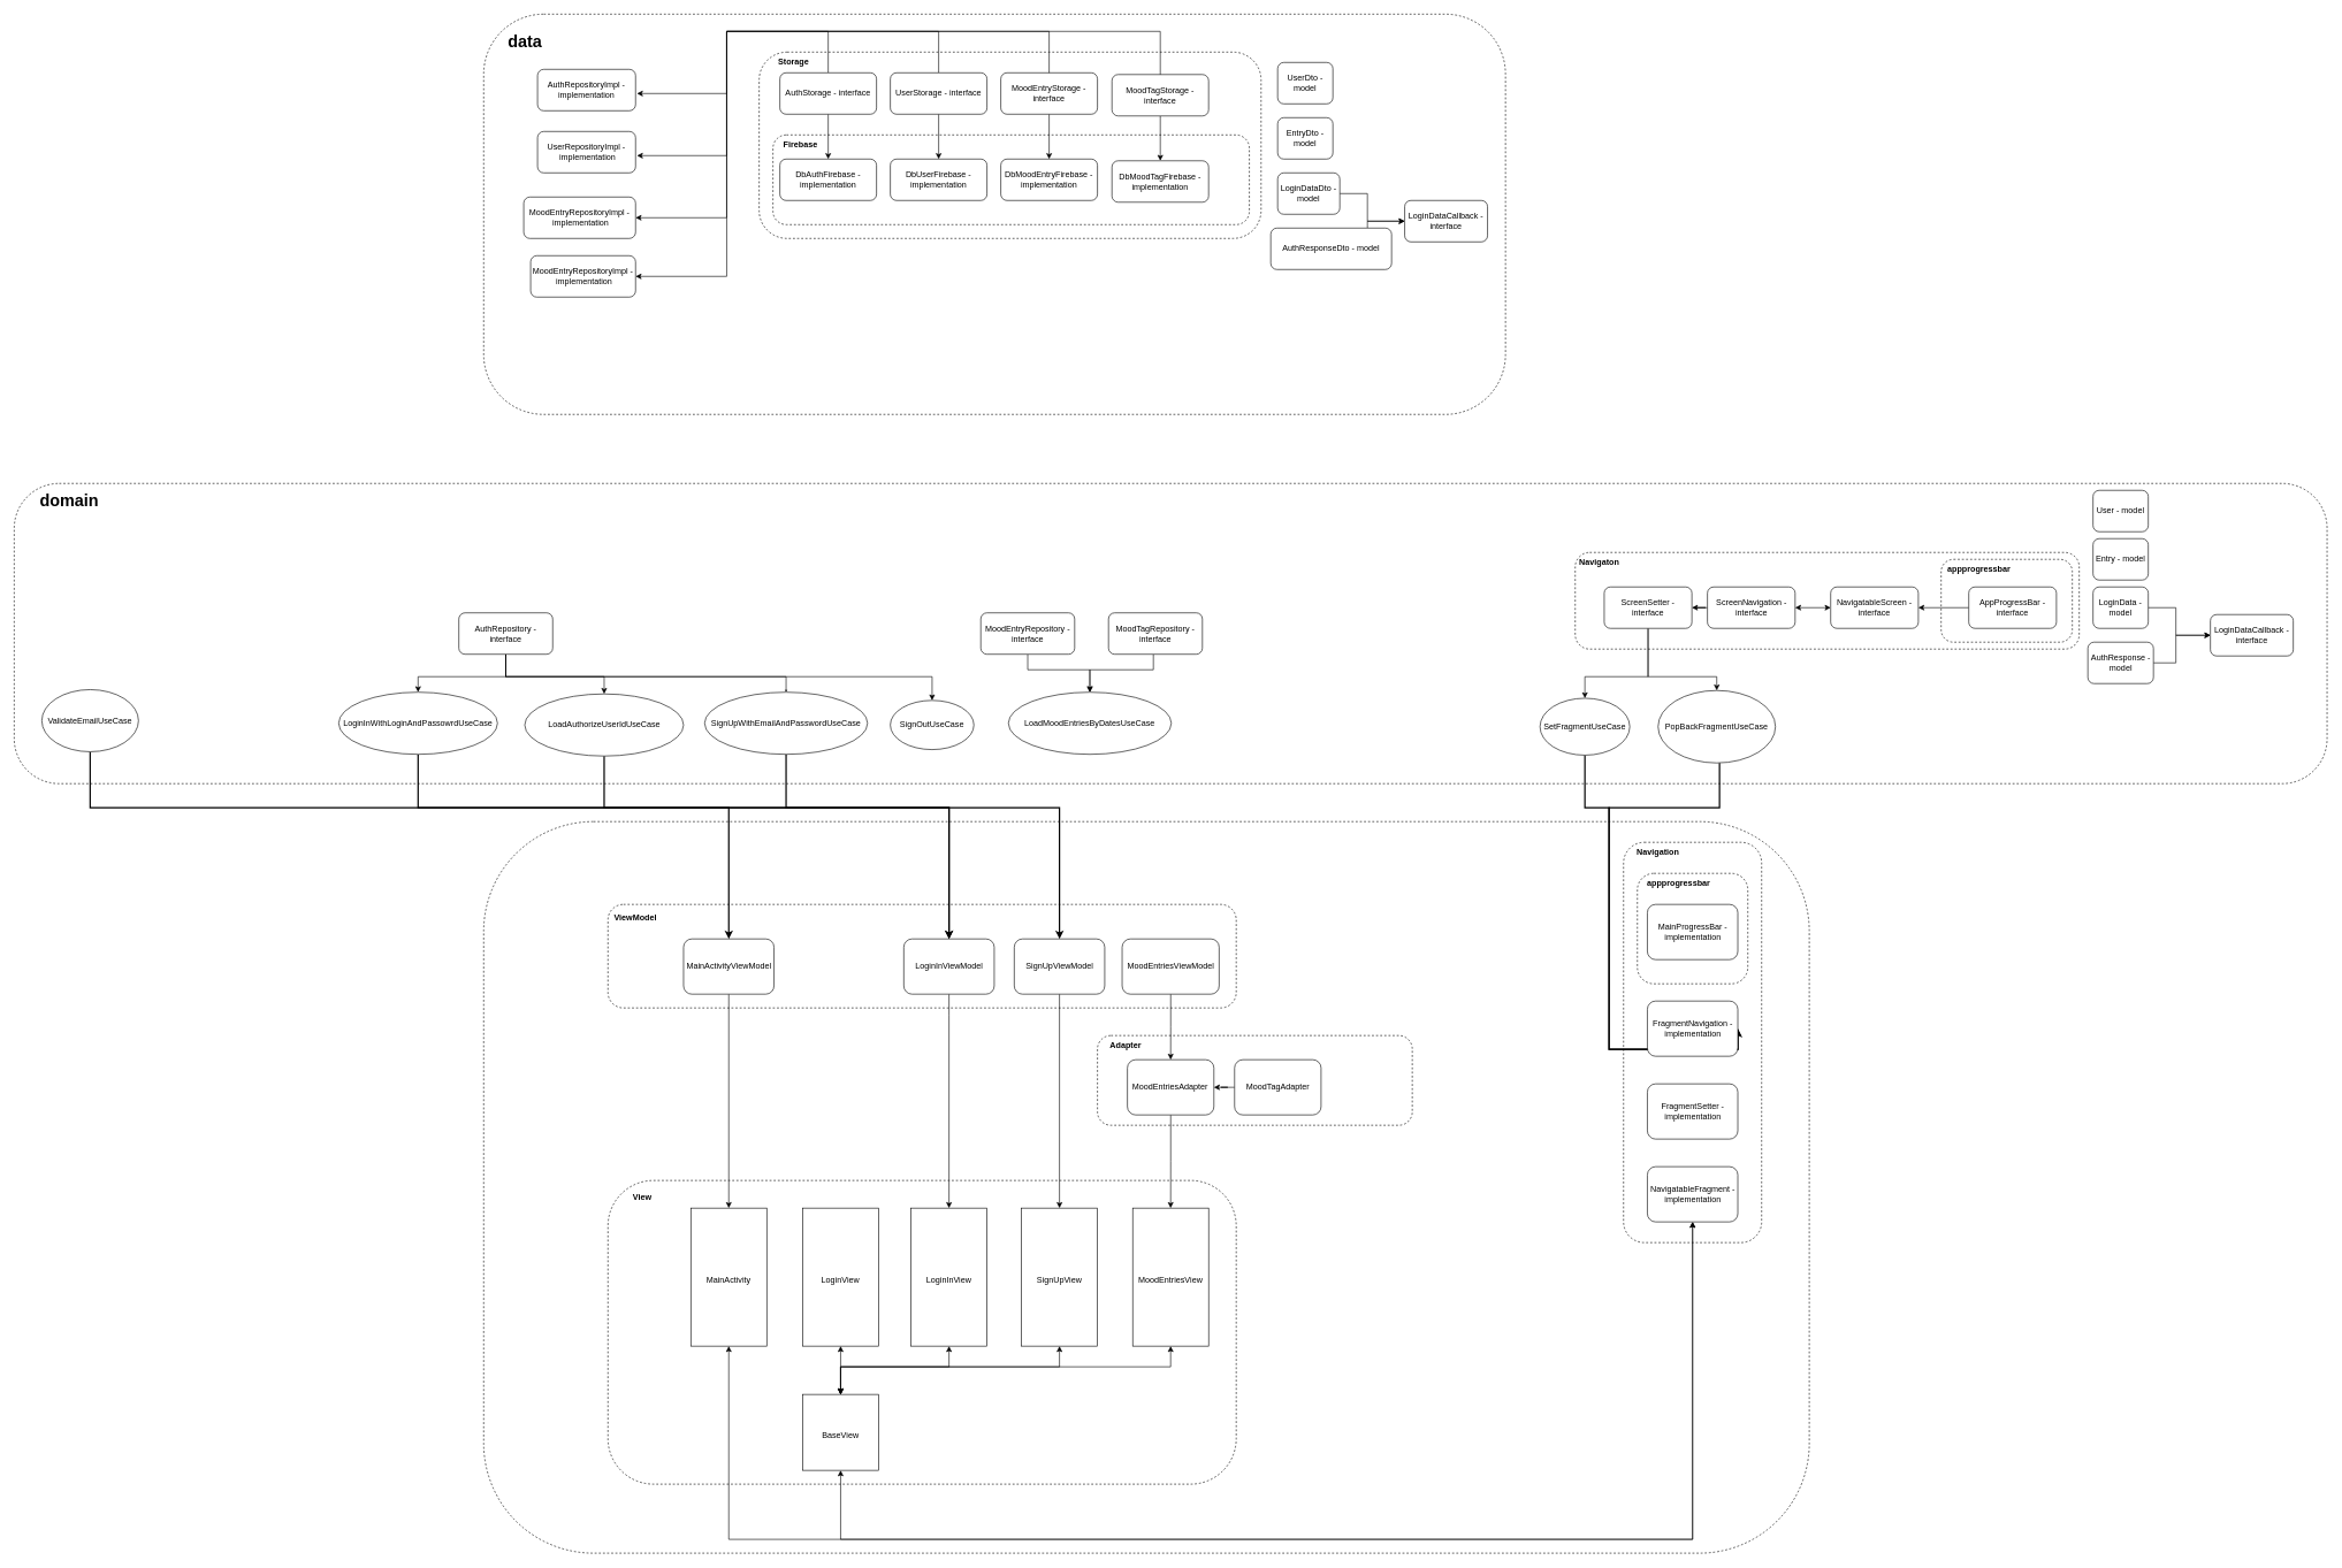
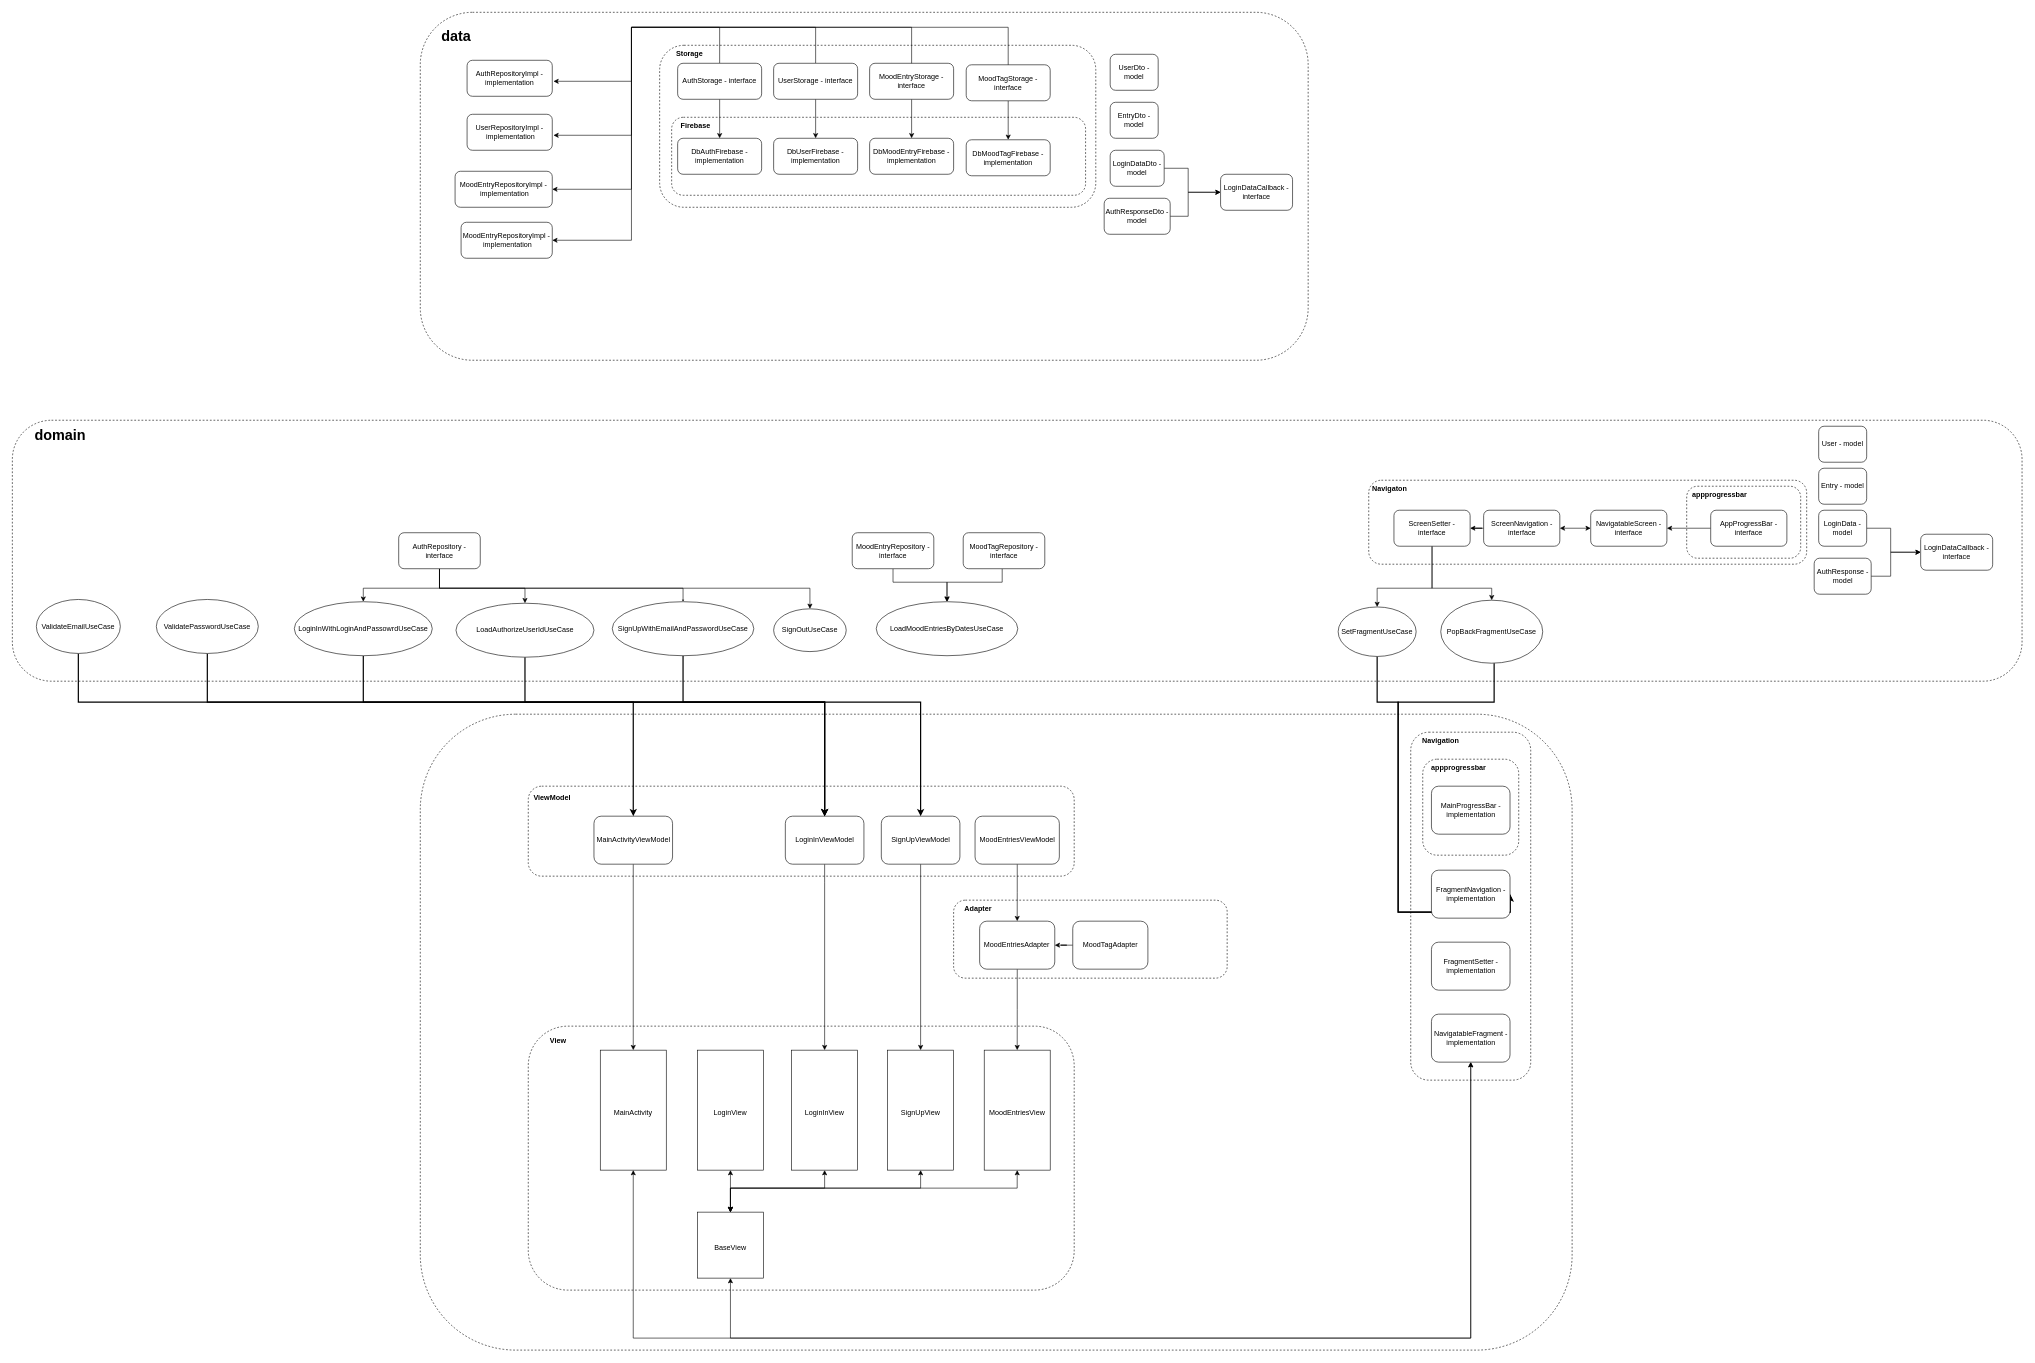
- <mxCell id="79" value="AuthResponseDto - model" style="rounded=1;whiteSpace=wrap;html=1;fontSize=12;" parent="1" vertex="1"><mxGeometry x="1840" y="330" width="175" height="60" as="geometry" /></mxCell>
+ <mxCell id="79" value="AuthResponseDto - model" style="rounded=1;whiteSpace=wrap;html=1;fontSize=12;" parent="1" vertex="1"><mxGeometry x="1840" y="330" width="110" height="60" as="geometry" /></mxCell>
+ <mxCell id="85" value="ValidatePasswordUseCase" style="ellipse;whiteSpace=wrap;html=1;fontSize=12;" vertex="1" parent="1"><mxGeometry x="260" y="998.75" width="170" height="90" as="geometry" /></mxCell>
+ <mxCell id="84" style="edgeStyle=orthogonalEdgeStyle;rounded=0;orthogonalLoop=1;jettySize=auto;html=1;entryX=0.5;entryY=0;entryDx=0;entryDy=0;strokeWidth=2;" edge="1" parent="1" source="85" target="53"><mxGeometry relative="1" as="geometry"><Array as="points"><mxPoint x="345" y="1170" /><mxPoint x="1374" y="1170" /></Array></mxGeometry></mxCell>
